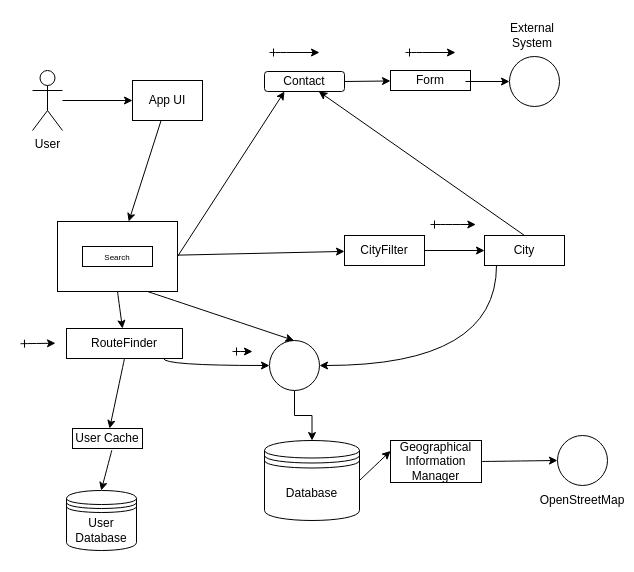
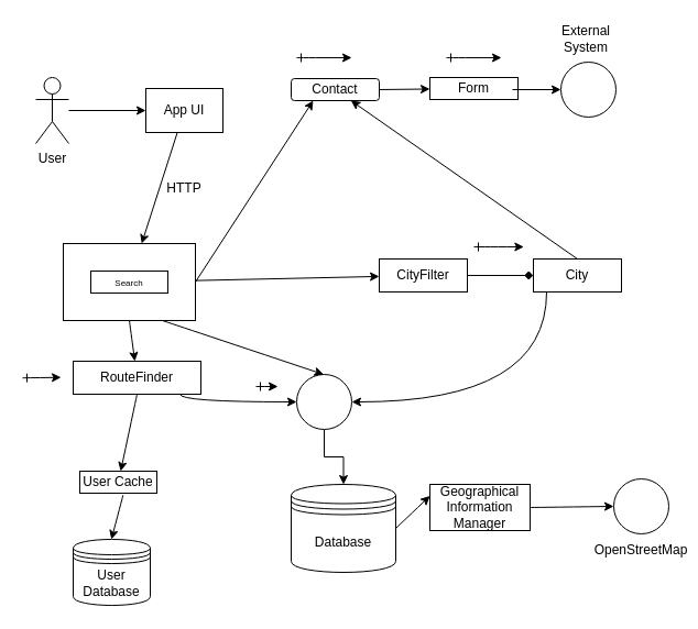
+ <mxCell id="38" value="&lt;font style=&quot;font-size: 12px;&quot;&gt;HTTP&lt;/font&gt;" style="text;html=1;strokeColor=none;fillColor=none;align=center;verticalAlign=middle;whiteSpace=wrap;rounded=0;strokeWidth=1;fontSize=8;" parent="1" vertex="1"><mxGeometry x="137" y="156" width="60" height="30" as="geometry" /></mxCell>
- <mxCell id="15" style="edgeStyle=orthogonalEdgeStyle;rounded=0;orthogonalLoop=1;jettySize=auto;html=1;entryX=0;entryY=0.5;entryDx=0;entryDy=0;" edge="1" parent="1" source="16" target="42"><mxGeometry relative="1" as="geometry" /></mxCell>
+ <mxCell id="15" style="edgeStyle=orthogonalEdgeStyle;rounded=0;orthogonalLoop=1;jettySize=auto;html=1;entryX=0;entryY=0.5;entryDx=0;entryDy=0;endArrow=diamond;" edge="1" parent="1" source="16" target="42"><mxGeometry relative="1" as="geometry" /></mxCell>
